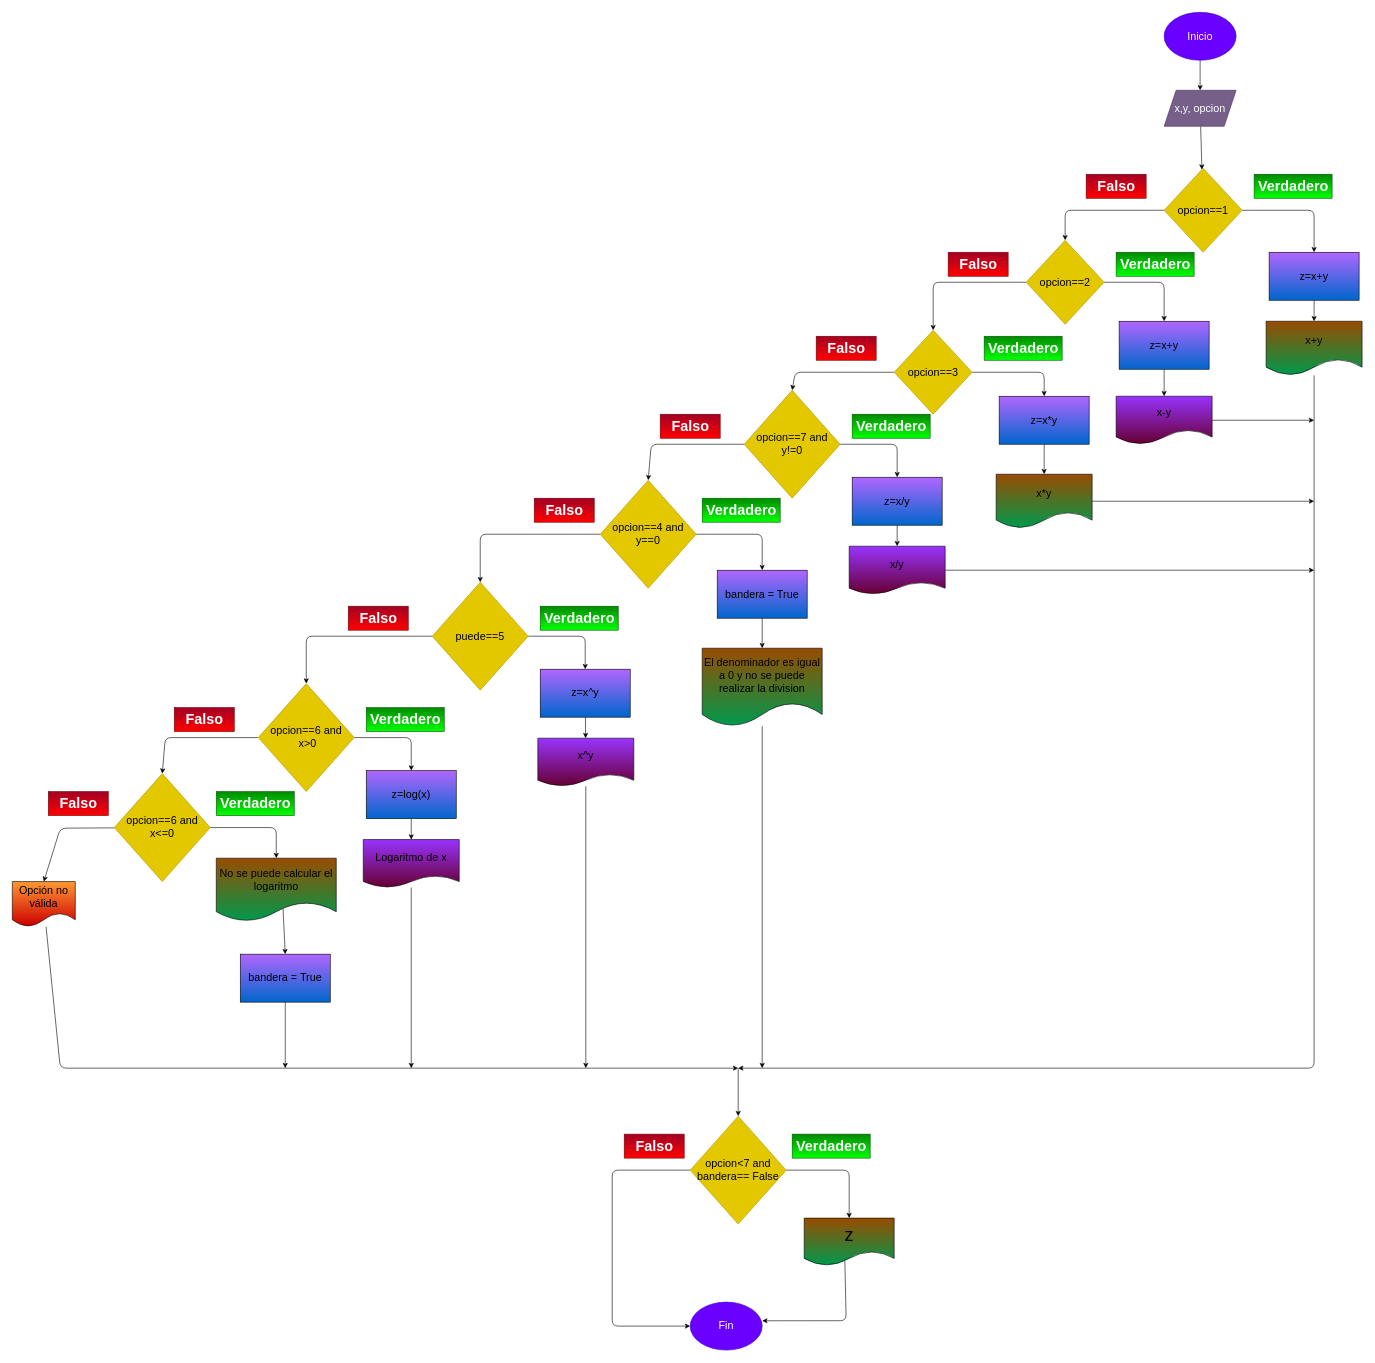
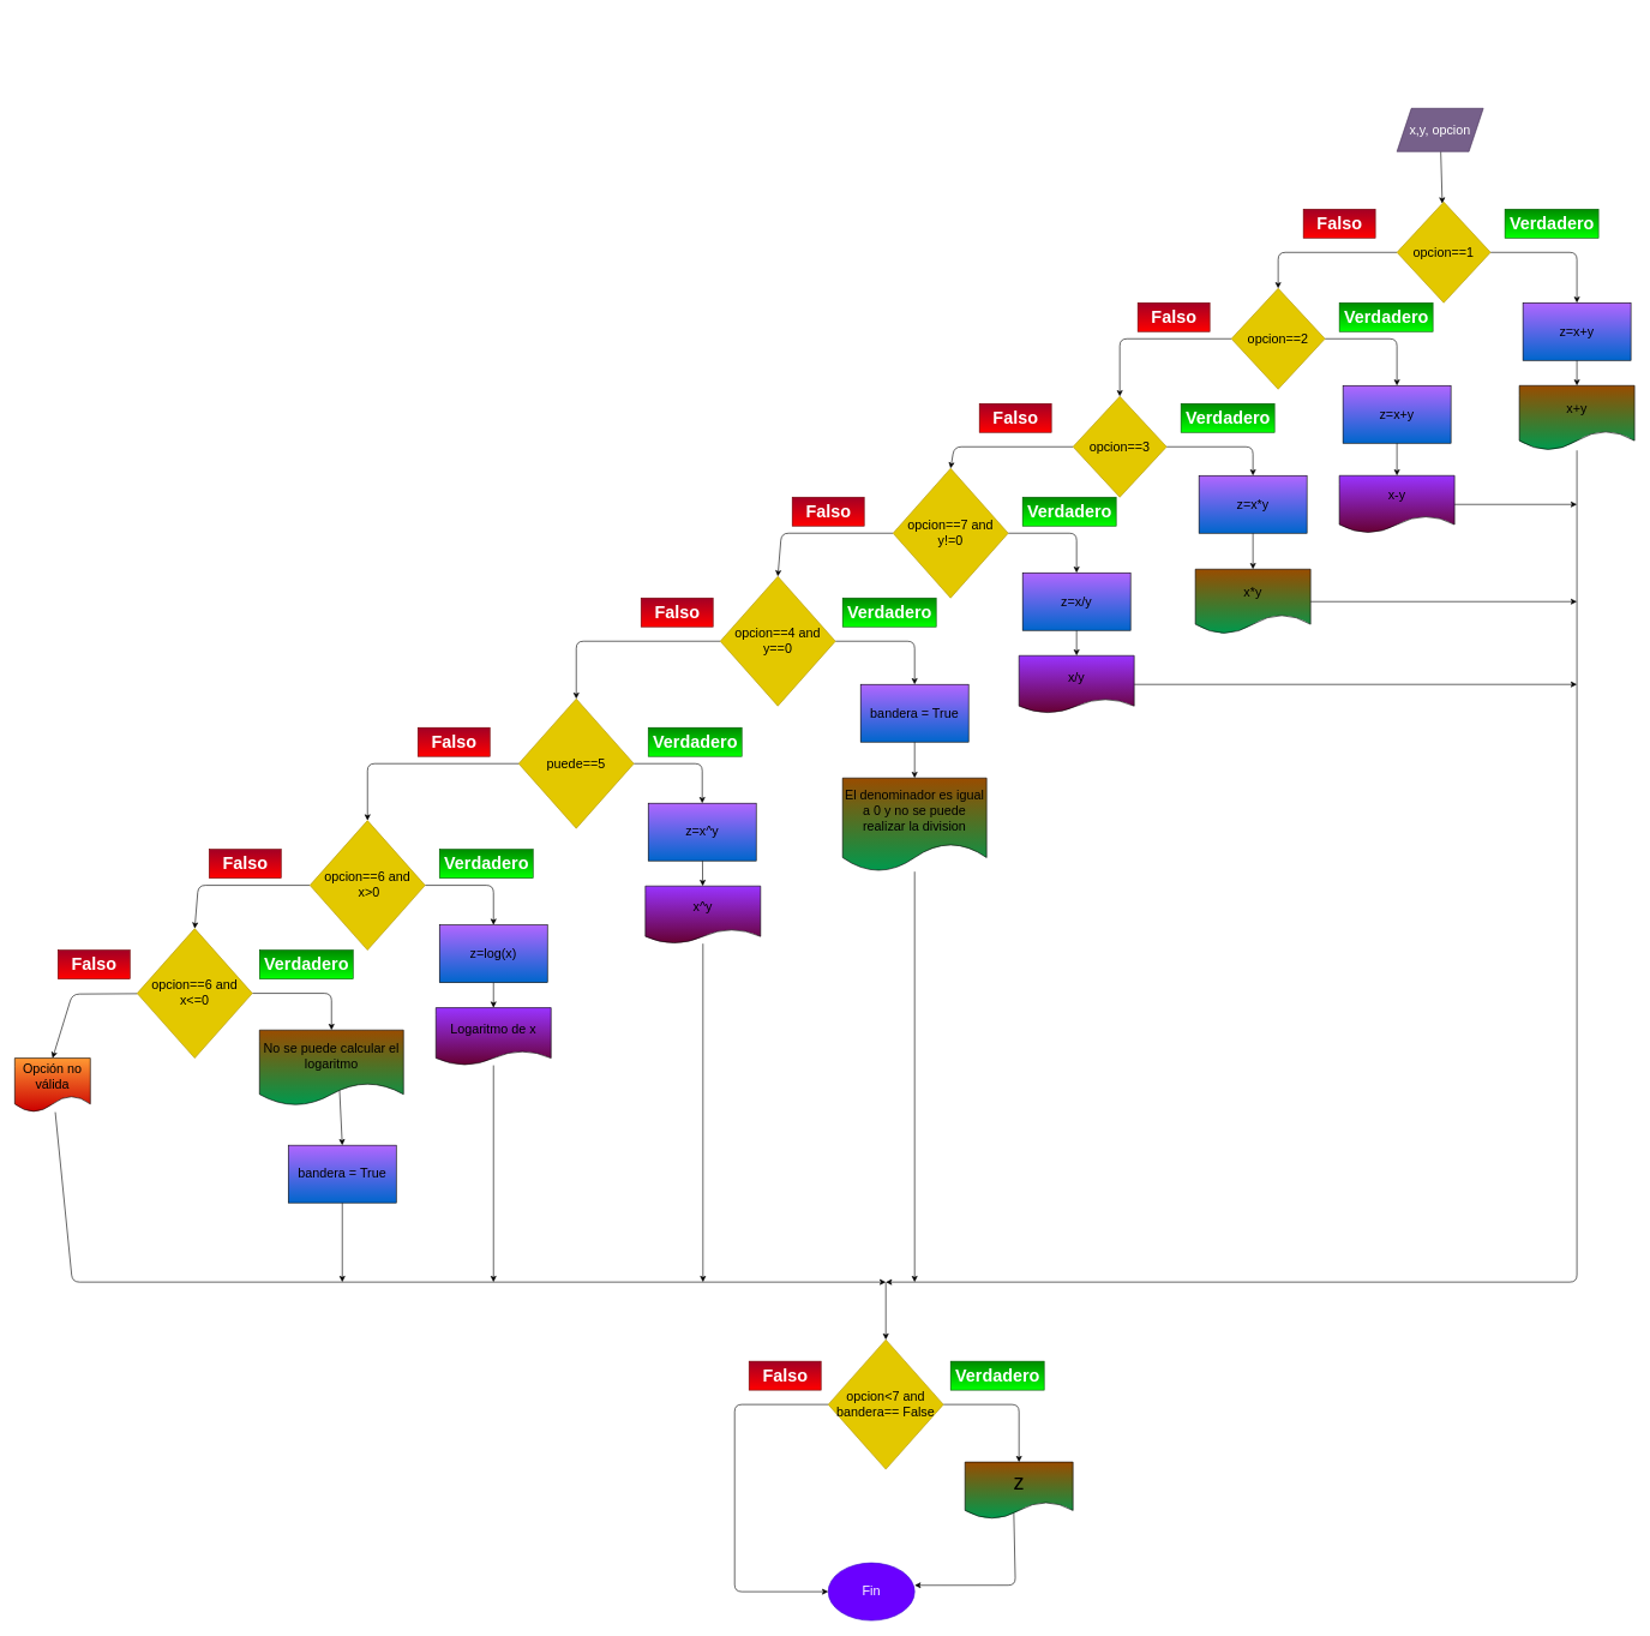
- <mxCell id="3" value="&lt;font style=&quot;font-size: 18px&quot;&gt;Inicio&lt;/font&gt;" style="ellipse;whiteSpace=wrap;html=1;fillColor=#6a00ff;fontColor=#ffffff;strokeColor=#3700CC;" parent="1" vertex="1"><mxGeometry x="1940" y="20" width="120" height="80" as="geometry" /></mxCell>
- <mxCell id="2" value="" style="edgeStyle=none;html=1;fontSize=18;" parent="1" source="3" target="5" edge="1"><mxGeometry relative="1" as="geometry" /></mxCell>
